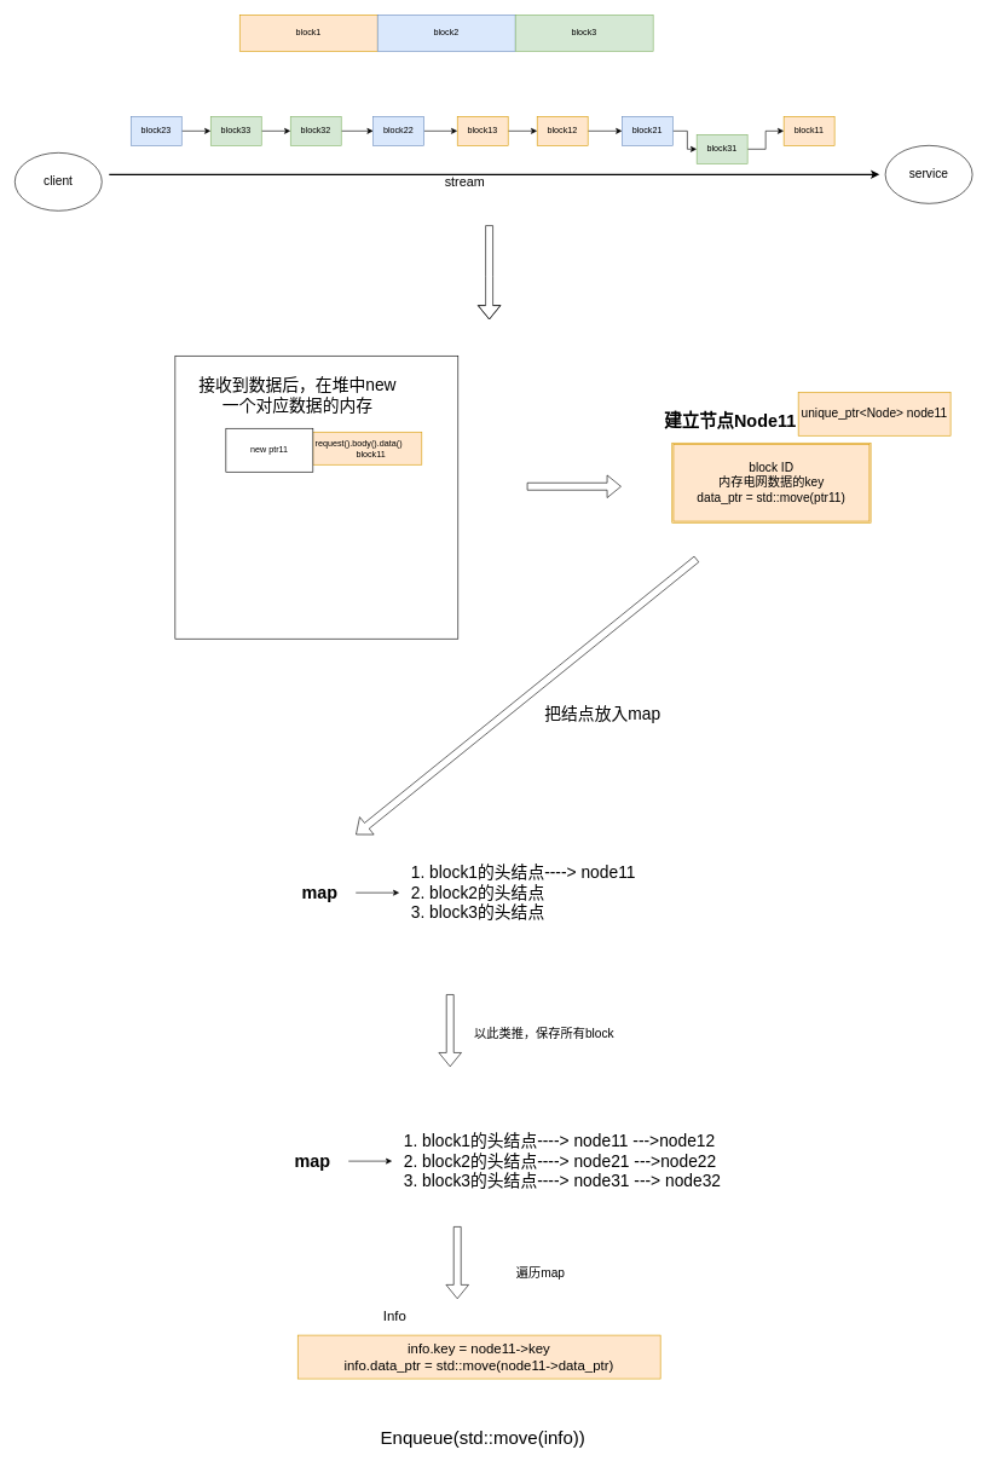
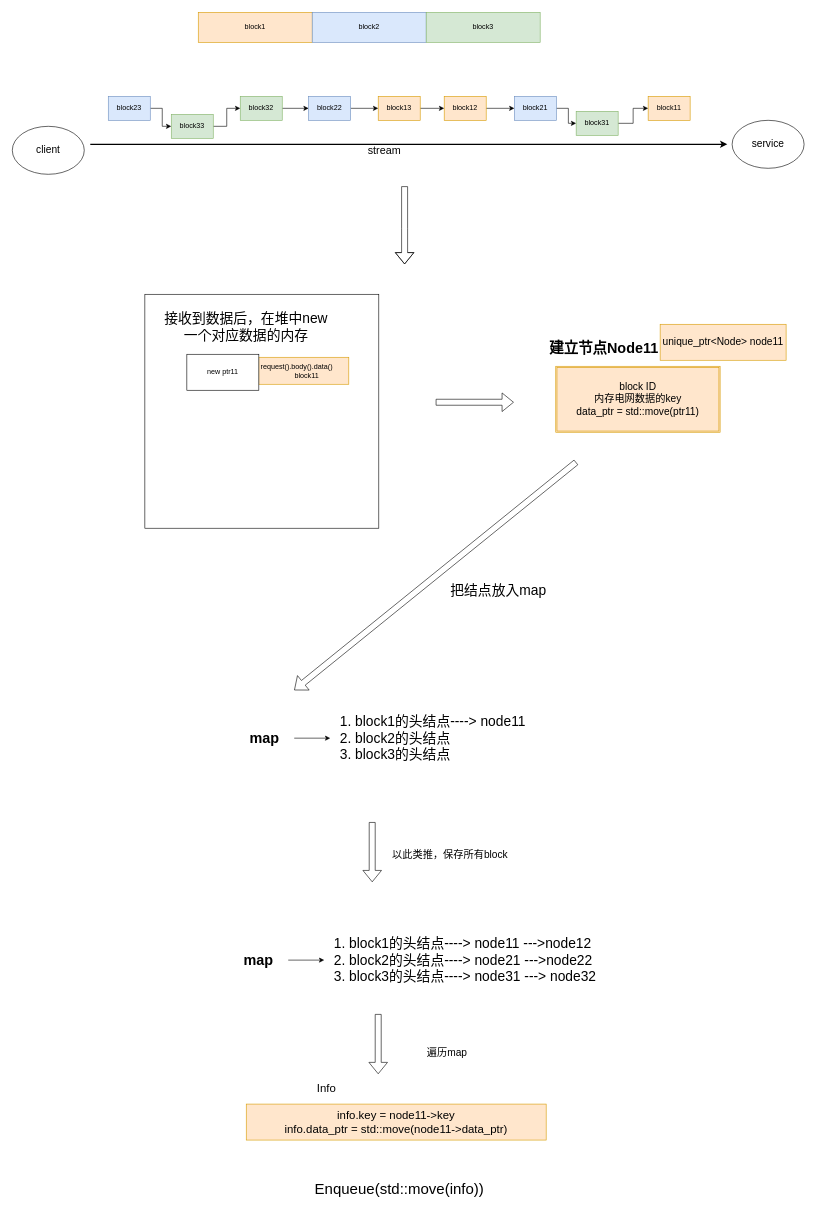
- <mxCell id="18" value="block33" style="rounded=0;whiteSpace=wrap;html=1;fillColor=#d5e8d4;strokeColor=#82b366;" vertex="1" parent="1"><mxGeometry x="290" y="160" width="70" height="40" as="geometry" /></mxCell>
+ <mxCell id="18" value="block33" style="rounded=0;whiteSpace=wrap;html=1;fillColor=#d5e8d4;strokeColor=#82b366;" vertex="1" parent="1"><mxGeometry x="285" y="190" width="70" height="40" as="geometry" /></mxCell>
